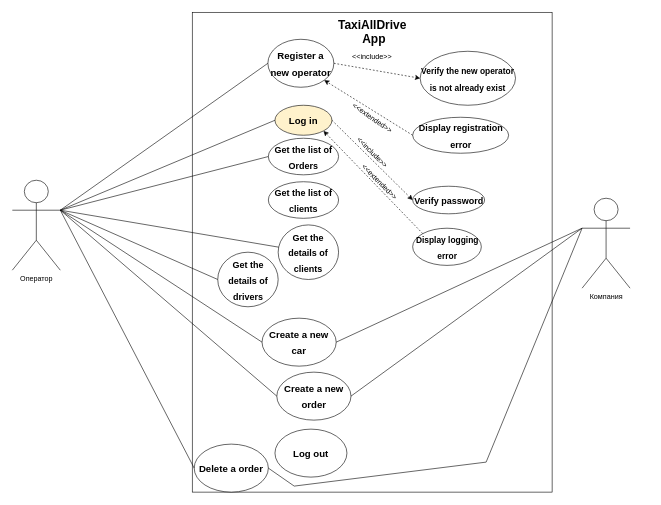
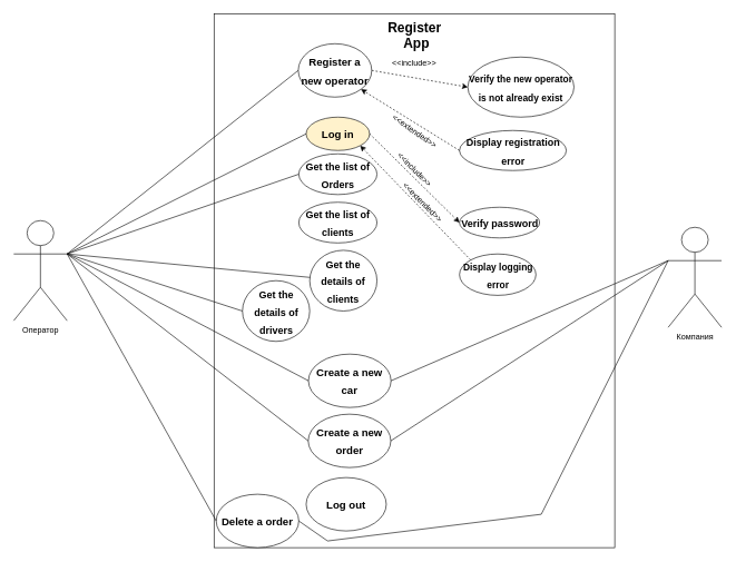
- <mxCell id="5" value="&lt;span style=&quot;font-size: 20px;&quot;&gt;&lt;b&gt;TaxiAllDrive&lt;/b&gt;&lt;/span&gt;&lt;div&gt;&lt;div style=&quot;font-size: 20px;&quot;&gt;&lt;font style=&quot;font-size: 20px;&quot;&gt;&lt;b&gt;&amp;nbsp;App&lt;/b&gt;&lt;/font&gt;&lt;/div&gt;&lt;/div&gt;" style="text;html=1;align=center;verticalAlign=middle;whiteSpace=wrap;rounded=0;" parent="3" vertex="1"><mxGeometry x="232.5" y="3.792" width="135" height="56.879" as="geometry" /></mxCell>
+ <mxCell id="5" value="&lt;span style=&quot;font-size: 20px;&quot;&gt;&lt;b&gt;Register&lt;/b&gt;&lt;/span&gt;&lt;div&gt;&lt;div style=&quot;font-size: 20px;&quot;&gt;&lt;font style=&quot;font-size: 20px;&quot;&gt;&lt;b&gt;&amp;nbsp;App&lt;/b&gt;&lt;/font&gt;&lt;/div&gt;&lt;/div&gt;" style="text;html=1;align=center;verticalAlign=middle;whiteSpace=wrap;rounded=0;" parent="3" vertex="1"><mxGeometry x="232.5" y="3.792" width="135" height="56.879" as="geometry" /></mxCell>
- <mxCell id="30" value="Оператор" style="shape=umlActor;verticalLabelPosition=bottom;verticalAlign=top;html=1;outlineConnect=0;" parent="1" vertex="1"><mxGeometry x="20" y="300" width="80" height="150" as="geometry" /></mxCell>
+ <mxCell id="30" value="Оператор" style="shape=umlActor;verticalLabelPosition=bottom;verticalAlign=top;html=1;outlineConnect=0;" parent="1" vertex="1"><mxGeometry x="20" y="330" width="80" height="150" as="geometry" /></mxCell>
- <mxCell id="2" value="Компания" style="shape=umlActor;verticalLabelPosition=bottom;verticalAlign=top;html=1;outlineConnect=0;" parent="1" vertex="1"><mxGeometry x="970" y="330" width="80" height="150" as="geometry" /></mxCell>
+ <mxCell id="2" value="Компания" style="shape=umlActor;verticalLabelPosition=bottom;verticalAlign=top;html=1;outlineConnect=0;" parent="1" vertex="1"><mxGeometry x="1000" y="340" width="80" height="150" as="geometry" /></mxCell>
- <mxCell id="10" value="&lt;font style=&quot;font-size: 16px;&quot;&gt;Create a new car&lt;/font&gt;" style="ellipse;whiteSpace=wrap;html=1;fontSize=22;fontStyle=1" parent="3" vertex="1"><mxGeometry x="116.36" y="510" width="123.64" height="80" as="geometry" /></mxCell>
+ <mxCell id="10" value="&lt;font style=&quot;font-size: 16px;&quot;&gt;Create a new car&lt;/font&gt;" style="ellipse;whiteSpace=wrap;html=1;fontSize=22;fontStyle=1" parent="3" vertex="1"><mxGeometry x="141.36" y="510" width="123.64" height="80" as="geometry" /></mxCell>
